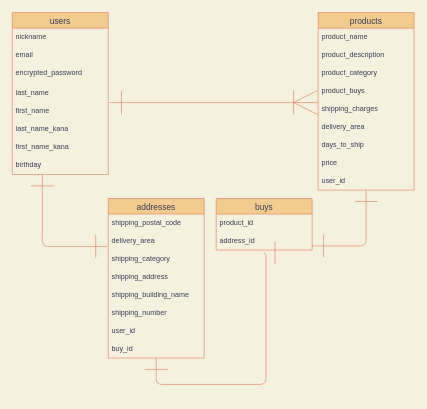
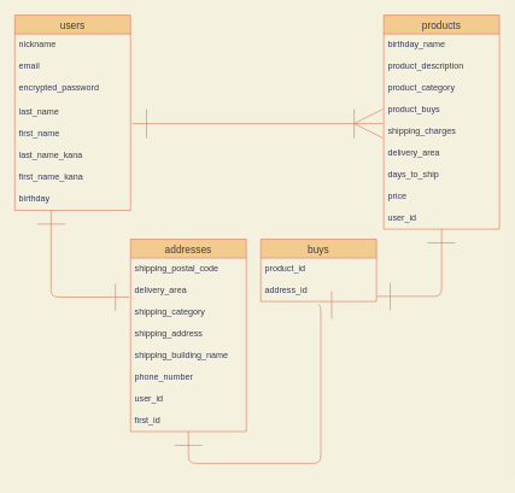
- <mxCell id="12" value="product_name" style="text;strokeColor=none;fillColor=none;spacingLeft=4;spacingRight=4;overflow=hidden;rotatable=0;points=[[0,0.5],[1,0.5]];portConstraint=eastwest;fontSize=12;fontColor=#393C56;" parent="11" vertex="1"><mxGeometry y="26" width="160" height="30" as="geometry" /></mxCell>
+ <mxCell id="12" value="birthday_name" style="text;strokeColor=none;fillColor=none;spacingLeft=4;spacingRight=4;overflow=hidden;rotatable=0;points=[[0,0.5],[1,0.5]];portConstraint=eastwest;fontSize=12;fontColor=#393C56;" parent="11" vertex="1"><mxGeometry y="26" width="160" height="30" as="geometry" /></mxCell>
- <mxCell id="33" value="shipping_number" style="text;strokeColor=none;fillColor=none;spacingLeft=4;spacingRight=4;overflow=hidden;rotatable=0;points=[[0,0.5],[1,0.5]];portConstraint=eastwest;fontSize=12;fontColor=#393C56;" parent="27" vertex="1"><mxGeometry y="176" width="160" height="30" as="geometry" /></mxCell>
+ <mxCell id="33" value="phone_number" style="text;strokeColor=none;fillColor=none;spacingLeft=4;spacingRight=4;overflow=hidden;rotatable=0;points=[[0,0.5],[1,0.5]];portConstraint=eastwest;fontSize=12;fontColor=#393C56;" parent="27" vertex="1"><mxGeometry y="176" width="160" height="30" as="geometry" /></mxCell>
- <mxCell id="35" value="buy_id" style="text;strokeColor=none;fillColor=none;spacingLeft=4;spacingRight=4;overflow=hidden;rotatable=0;points=[[0,0.5],[1,0.5]];portConstraint=eastwest;fontSize=12;fontColor=#393C56;" vertex="1" parent="27"><mxGeometry y="236" width="160" height="30" as="geometry" /></mxCell>
+ <mxCell id="35" value="first_id" style="text;strokeColor=none;fillColor=none;spacingLeft=4;spacingRight=4;overflow=hidden;rotatable=0;points=[[0,0.5],[1,0.5]];portConstraint=eastwest;fontSize=12;fontColor=#393C56;" vertex="1" parent="27"><mxGeometry y="236" width="160" height="30" as="geometry" /></mxCell>
